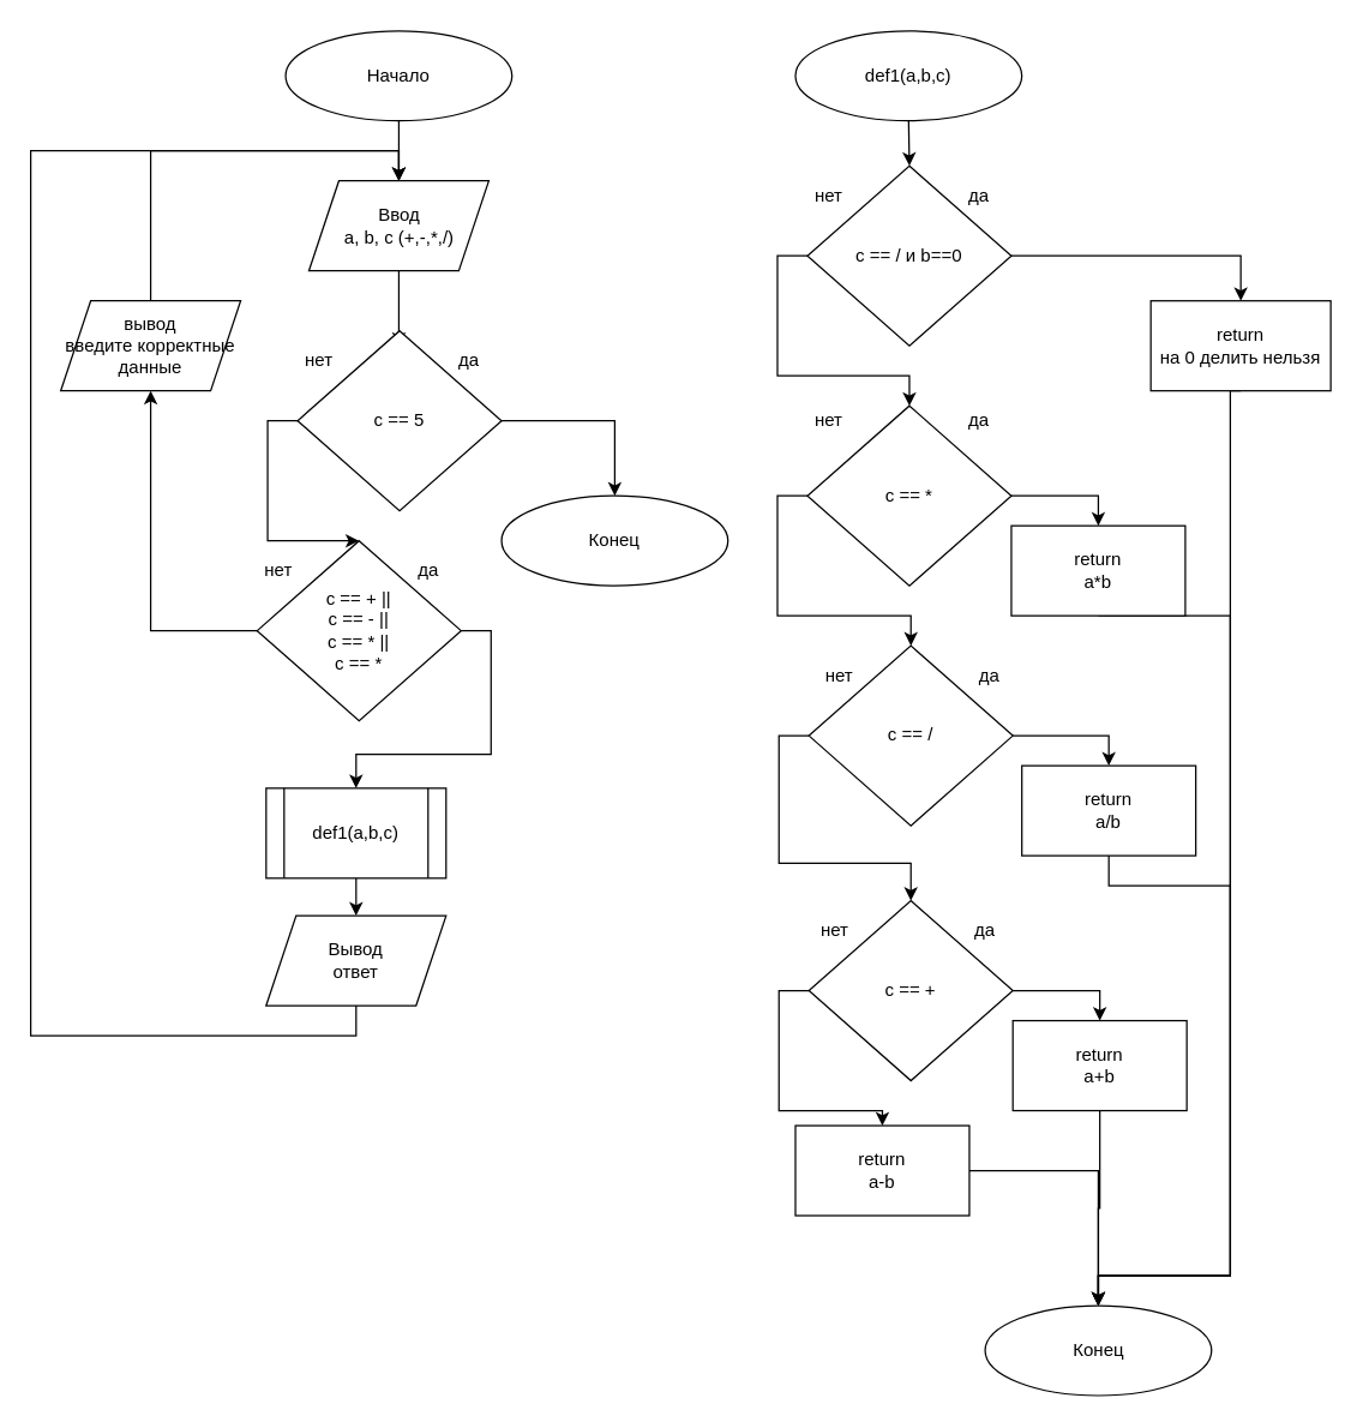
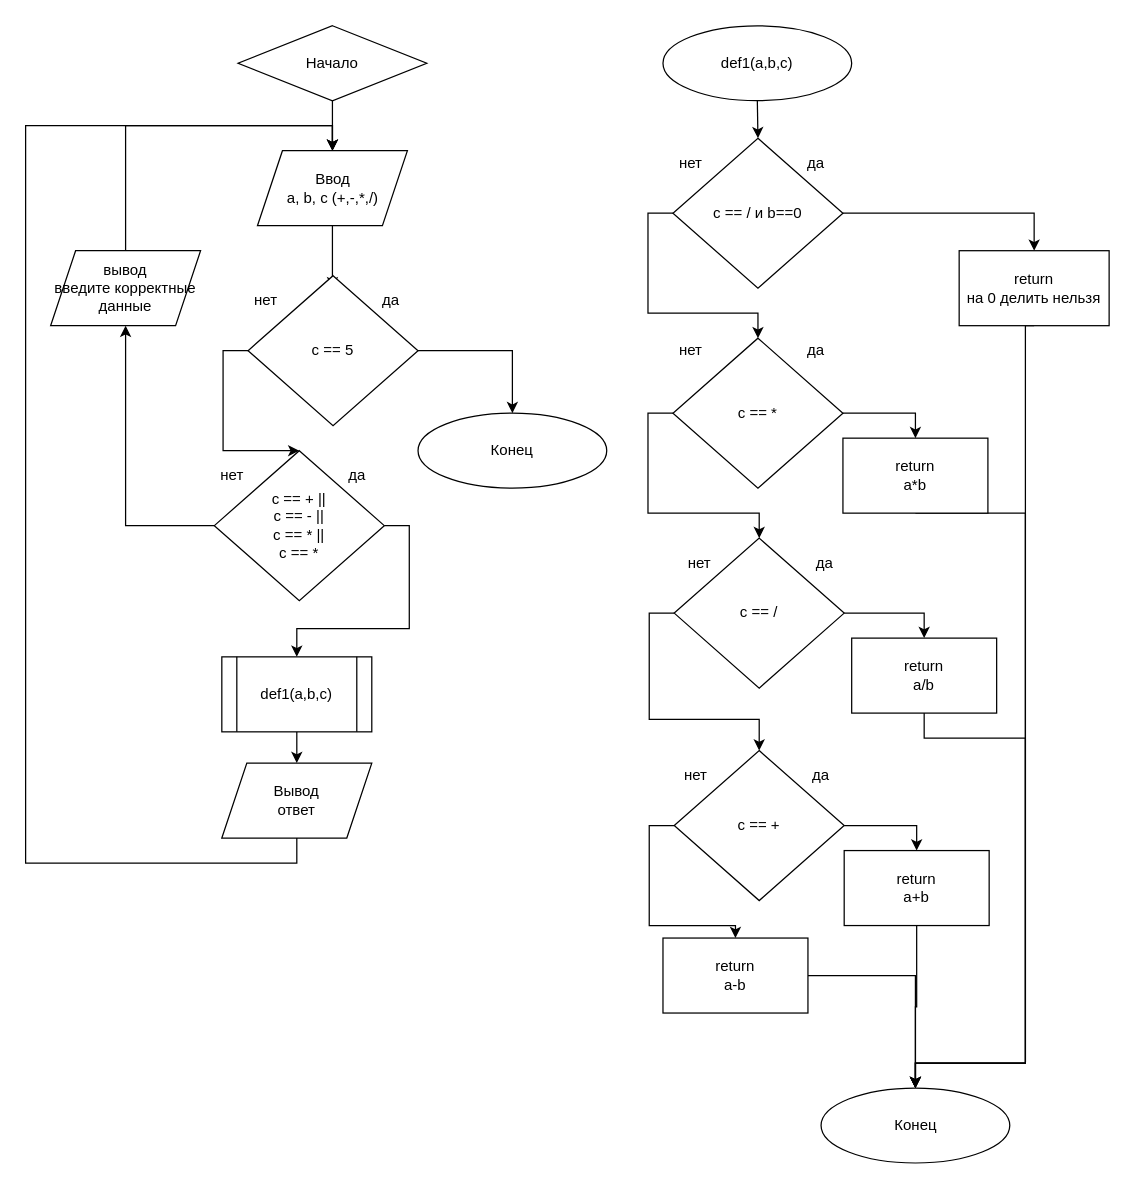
- <mxCell id="3" value="Начало" style="ellipse;whiteSpace=wrap;html=1;" vertex="1" parent="1"><mxGeometry x="190" y="20" width="151" height="60" as="geometry" /></mxCell>
+ <mxCell id="3" value="Начало" style="rhombus;whiteSpace=wrap;html=1;" vertex="1" parent="1"><mxGeometry x="190" y="20" width="151" height="60" as="geometry" /></mxCell>
